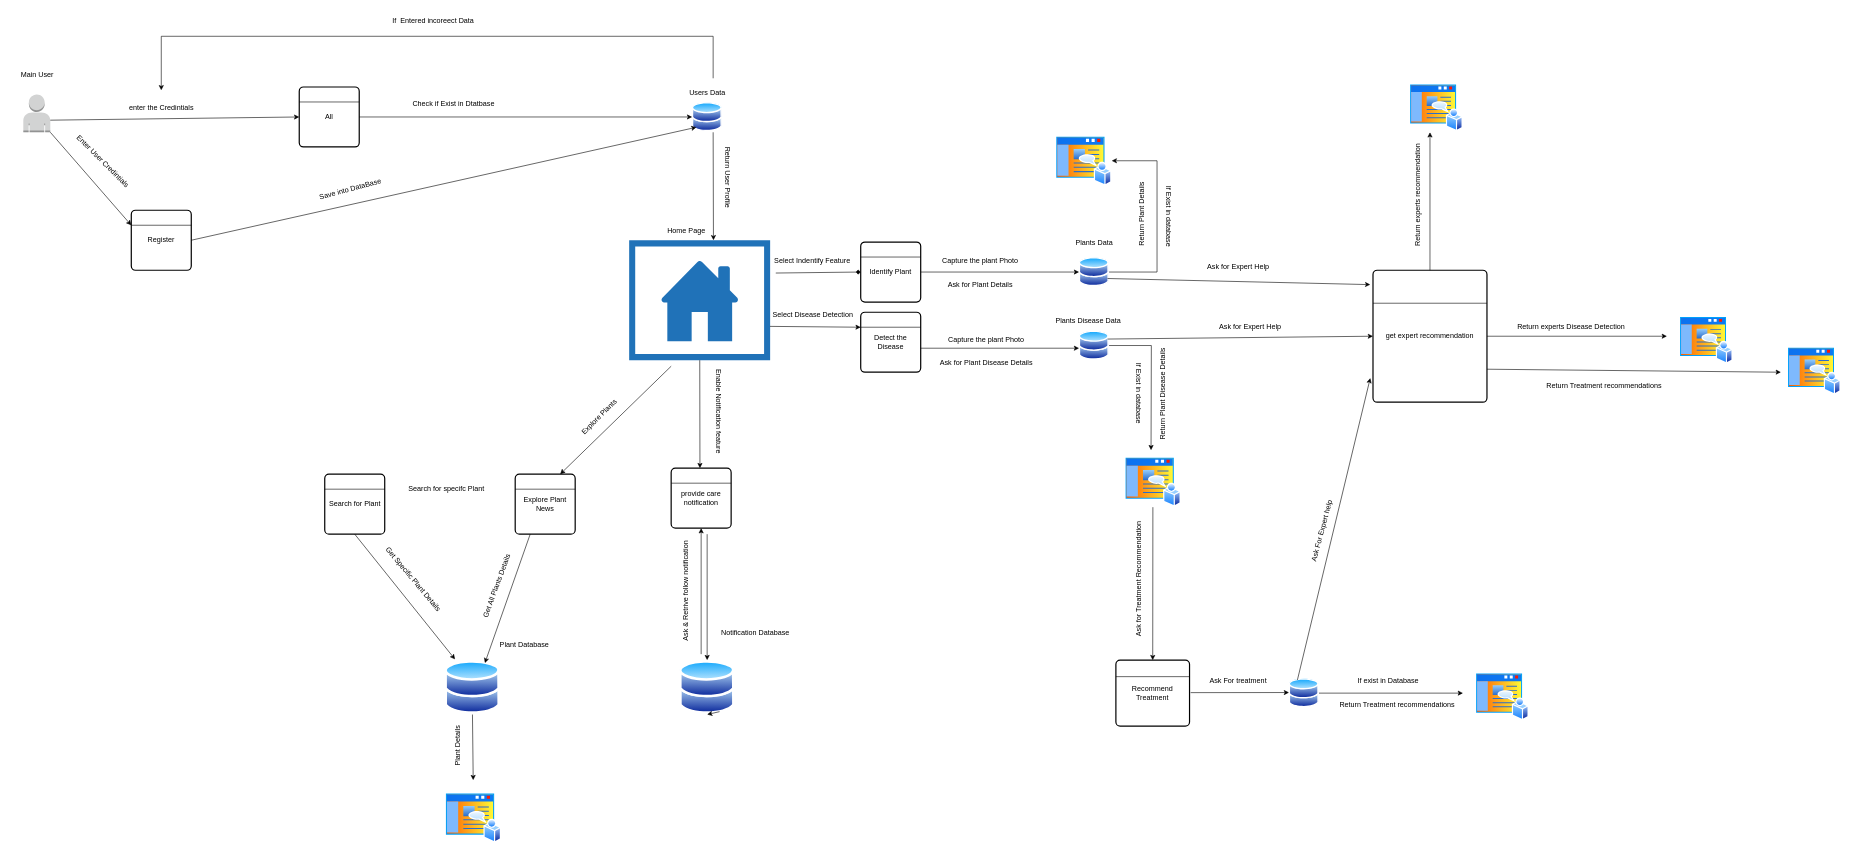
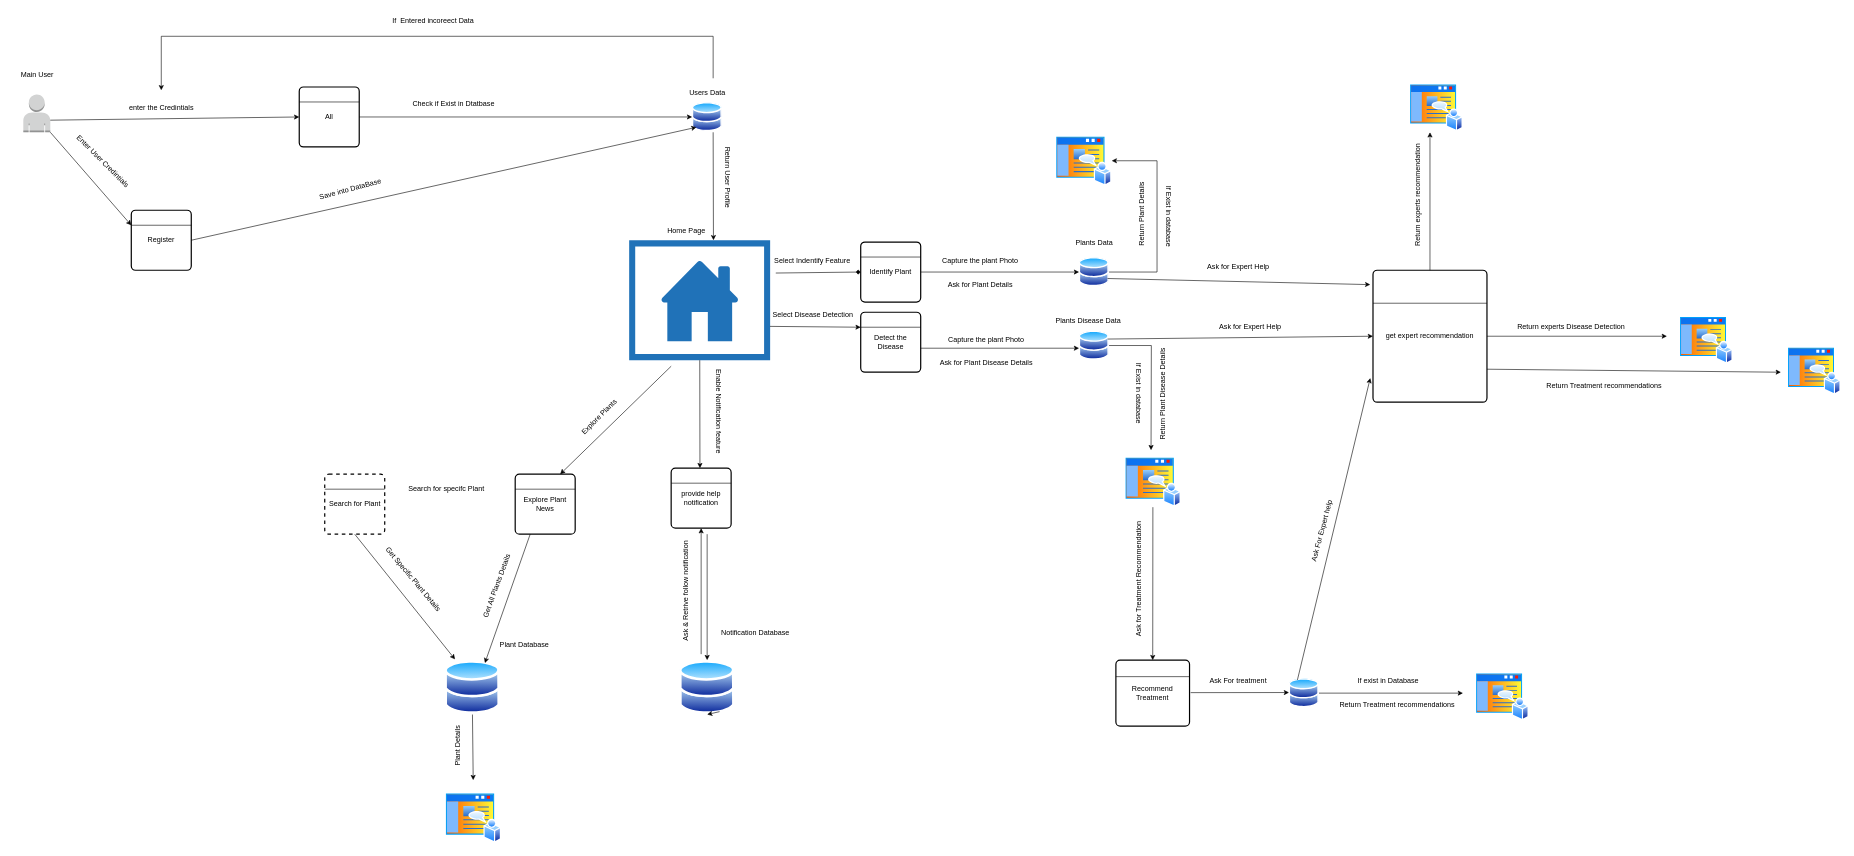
- <mxCell id="14" value="provide care notification" style="rounded=1;whiteSpace=wrap;html=1;absoluteArcSize=1;arcSize=14;strokeWidth=2;" vertex="1" parent="1"><mxGeometry x="1118" y="780" width="100" height="100" as="geometry" /></mxCell>
+ <mxCell id="14" value="provide help notification" style="rounded=1;whiteSpace=wrap;html=1;absoluteArcSize=1;arcSize=14;strokeWidth=2;" vertex="1" parent="1"><mxGeometry x="1118" y="780" width="100" height="100" as="geometry" /></mxCell>
- <mxCell id="18" value="Search for Plant" style="rounded=1;whiteSpace=wrap;html=1;absoluteArcSize=1;arcSize=14;strokeWidth=2;" vertex="1" parent="1"><mxGeometry x="540.5" y="790" width="100" height="100" as="geometry" /></mxCell>
+ <mxCell id="18" value="Search for Plant" style="rounded=1;whiteSpace=wrap;html=1;absoluteArcSize=1;arcSize=14;strokeWidth=2;dashed=1;" vertex="1" parent="1"><mxGeometry x="540.5" y="790" width="100" height="100" as="geometry" /></mxCell>
